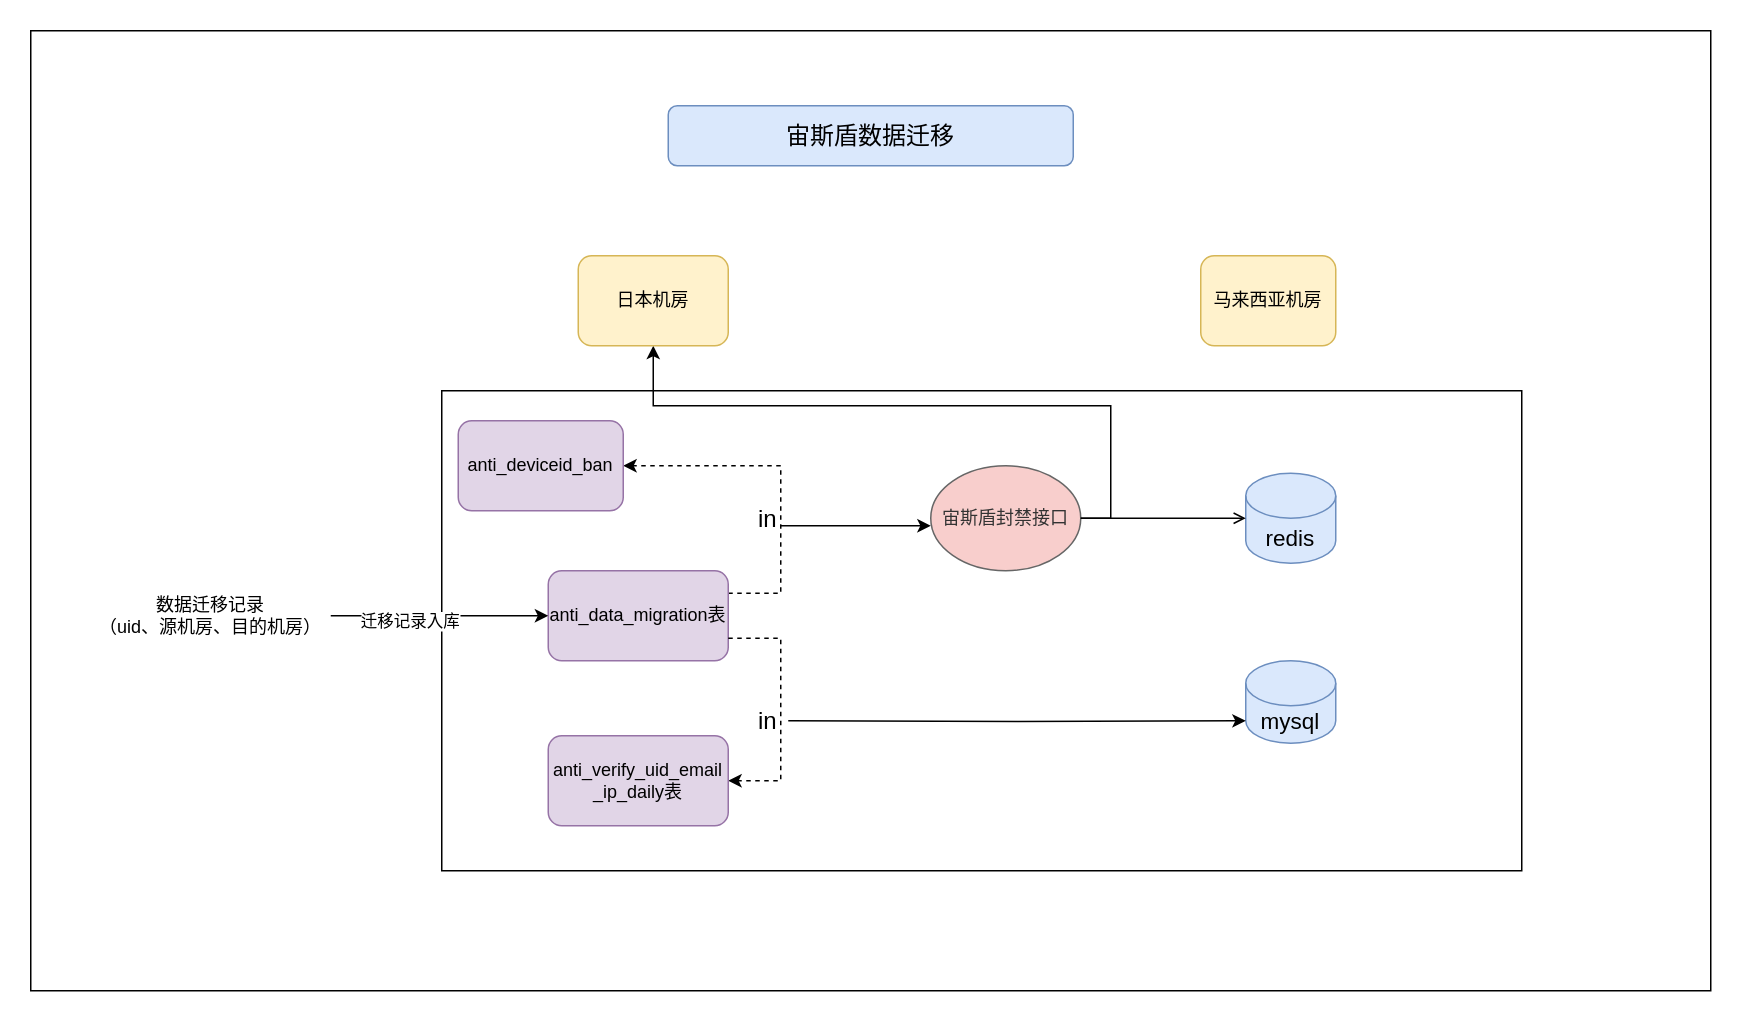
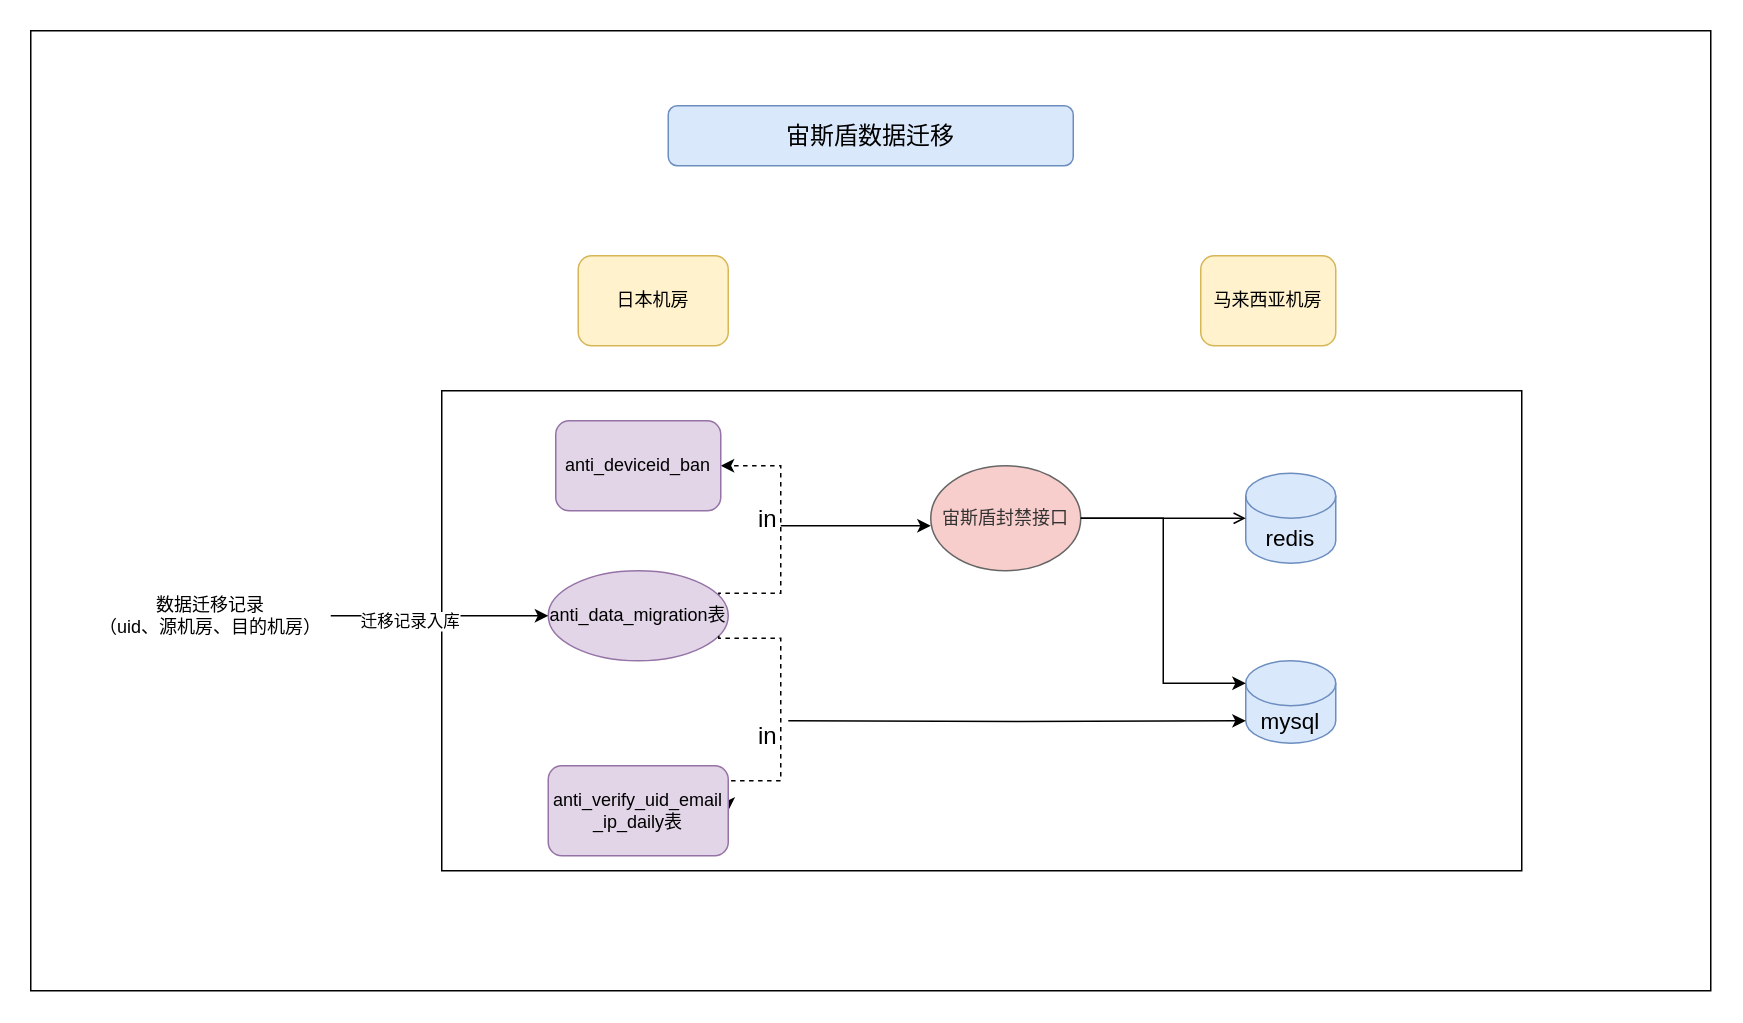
- <mxCell id="19" style="edgeStyle=orthogonalEdgeStyle;rounded=0;orthogonalLoop=1;jettySize=auto;html=1;exitX=1;exitY=0.5;exitDx=0;exitDy=0;" edge="1" parent="1" source="14" target="22"><mxGeometry relative="1" as="geometry" /></mxCell>
+ <mxCell id="19" style="edgeStyle=orthogonalEdgeStyle;rounded=0;orthogonalLoop=1;jettySize=auto;html=1;exitX=1;exitY=0.5;exitDx=0;exitDy=0;entryX=0;entryY=0;entryDx=0;entryDy=15;entryPerimeter=0;" edge="1" parent="1" source="14" target="16"><mxGeometry relative="1" as="geometry" /></mxCell>
- <mxCell id="9" value="anti_deviceid_ban" style="rounded=1;whiteSpace=wrap;html=1;fillColor=#e1d5e7;strokeColor=#9673a6;" vertex="1" parent="1"><mxGeometry x="305" y="280" width="110" height="60" as="geometry" /></mxCell>
+ <mxCell id="9" value="anti_deviceid_ban" style="rounded=1;whiteSpace=wrap;html=1;fillColor=#e1d5e7;strokeColor=#9673a6;" vertex="1" parent="1"><mxGeometry x="370" y="280" width="110" height="60" as="geometry" /></mxCell>
- <mxCell id="6" value="anti_data_migration表" style="rounded=1;whiteSpace=wrap;html=1;fillColor=#e1d5e7;strokeColor=#9673a6;" vertex="1" parent="1"><mxGeometry x="365" y="380" width="120" height="60" as="geometry" /></mxCell>
+ <mxCell id="6" value="anti_data_migration表" style="ellipse;whiteSpace=wrap;html=1;fillColor=#e1d5e7;strokeColor=#9673a6;" vertex="1" parent="1"><mxGeometry x="365" y="380" width="120" height="60" as="geometry" /></mxCell>
- <mxCell id="13" value="anti_verify_uid_email&lt;br&gt;_ip_daily表" style="rounded=1;whiteSpace=wrap;html=1;fillColor=#e1d5e7;strokeColor=#9673a6;" vertex="1" parent="1"><mxGeometry x="365" y="490" width="120" height="60" as="geometry" /></mxCell>
+ <mxCell id="13" value="anti_verify_uid_email&lt;br&gt;_ip_daily表" style="rounded=1;whiteSpace=wrap;html=1;fillColor=#e1d5e7;strokeColor=#9673a6;" vertex="1" parent="1"><mxGeometry x="365" y="510" width="120" height="60" as="geometry" /></mxCell>
